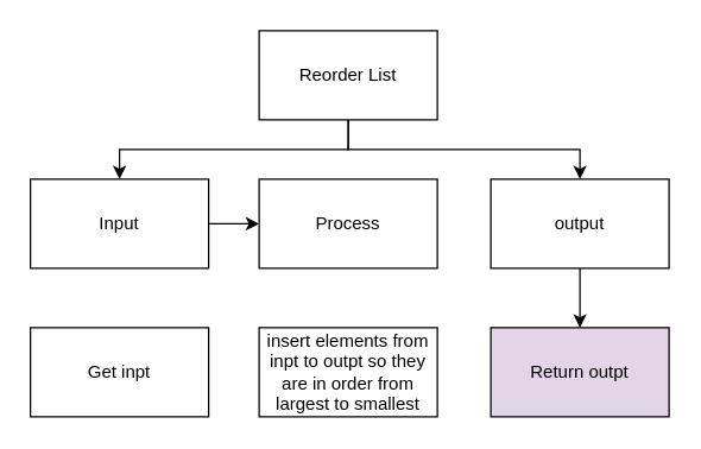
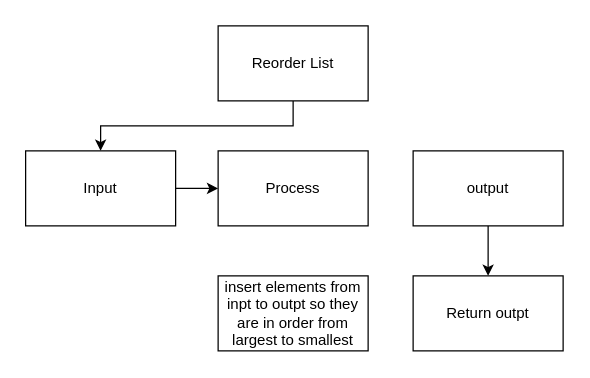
- <mxCell id="3" style="edgeStyle=orthogonalEdgeStyle;html=1;entryX=0.5;entryY=0;entryDx=0;entryDy=0;rounded=0;" parent="1" source="4" target="9" edge="1"><mxGeometry relative="1" as="geometry"><Array as="points"><mxPoint x="234" y="100" /><mxPoint x="390" y="100" /></Array></mxGeometry></mxCell>
- <mxCell id="10" value="Get inpt" style="rounded=0;whiteSpace=wrap;html=1;" parent="1" vertex="1"><mxGeometry x="20" y="220" width="120" height="60" as="geometry" /></mxCell>
- <mxCell id="12" value="Return outpt" style="rounded=0;whiteSpace=wrap;html=1;fillColor=#e1d5e7;" parent="1" vertex="1"><mxGeometry x="330" y="220" width="120" height="60" as="geometry" /></mxCell>
+ <mxCell id="12" value="Return outpt" style="rounded=0;whiteSpace=wrap;html=1;" parent="1" vertex="1"><mxGeometry x="330" y="220" width="120" height="60" as="geometry" /></mxCell>
